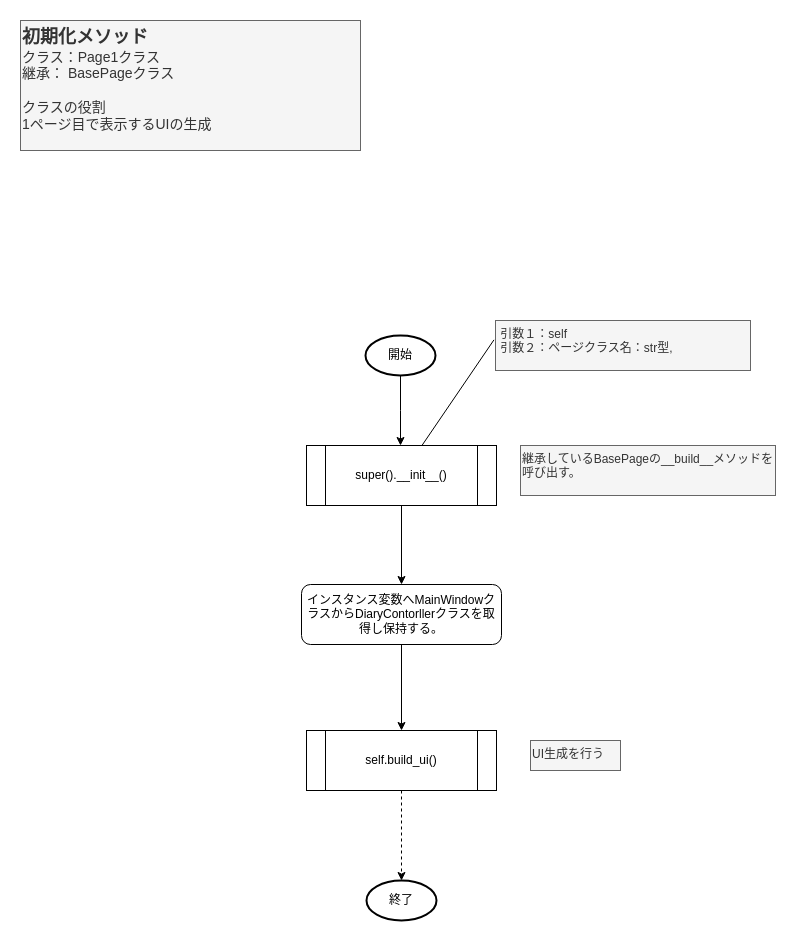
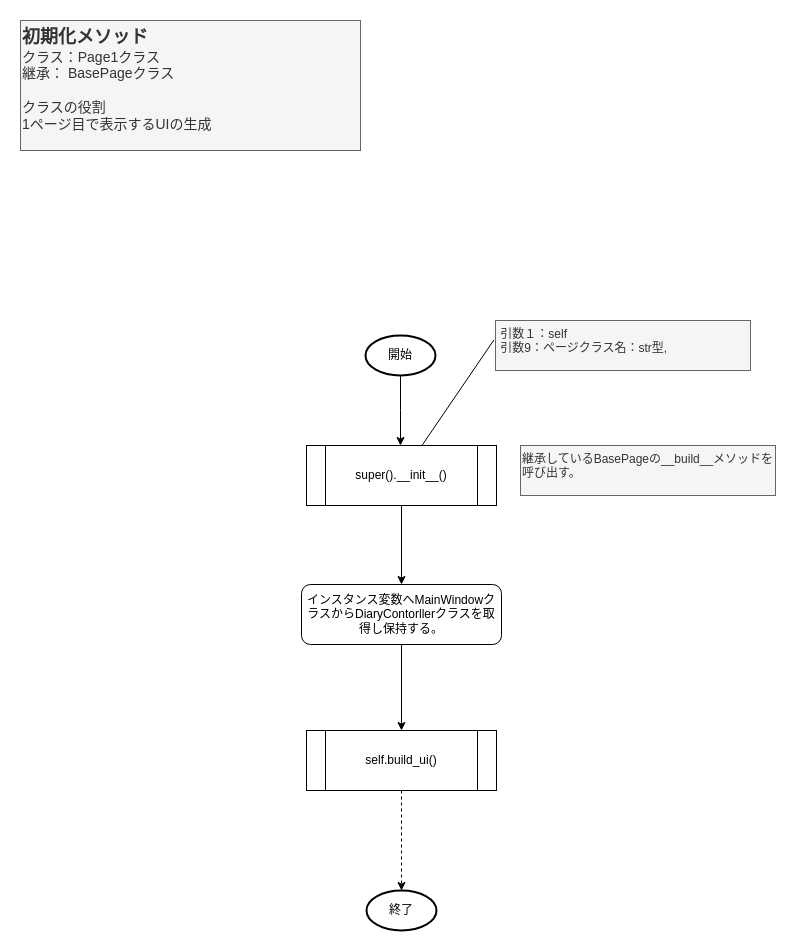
- <mxCell id="6" value="&amp;nbsp;引数１：self&lt;div&gt;&amp;nbsp;引数２：ページクラス名：str型&lt;span style=&quot;background-color: initial;&quot;&gt;,&lt;/span&gt;&lt;/div&gt;" style="text;html=1;align=left;verticalAlign=top;whiteSpace=wrap;rounded=0;fillColor=#f5f5f5;fontColor=#333333;strokeColor=#666666;" parent="1" vertex="1"><mxGeometry x="495" y="320" width="255" height="50" as="geometry" /></mxCell>
+ <mxCell id="6" value="&amp;nbsp;引数１：self&lt;div&gt;&amp;nbsp;引数9：ページクラス名：str型&lt;span style=&quot;background-color: initial;&quot;&gt;,&lt;/span&gt;&lt;/div&gt;" style="text;html=1;align=left;verticalAlign=top;whiteSpace=wrap;rounded=0;fillColor=#f5f5f5;fontColor=#333333;strokeColor=#666666;" parent="1" vertex="1"><mxGeometry x="495" y="320" width="255" height="50" as="geometry" /></mxCell>
- <mxCell id="15" value="UI生成を行う" style="text;html=1;align=left;verticalAlign=top;whiteSpace=wrap;rounded=0;fillColor=#f5f5f5;fontColor=#333333;strokeColor=#666666;" parent="1" vertex="1"><mxGeometry x="530" y="740" width="90" height="30" as="geometry" /></mxCell>
- <mxCell id="7" value="終了" style="strokeWidth=2;html=1;shape=mxgraph.flowchart.start_1;whiteSpace=wrap;" parent="1" vertex="1"><mxGeometry x="366" y="880" width="70" height="40" as="geometry" /></mxCell>
+ <mxCell id="7" value="終了" style="strokeWidth=2;html=1;shape=mxgraph.flowchart.start_1;whiteSpace=wrap;" parent="1" vertex="1"><mxGeometry x="366" y="890" width="70" height="40" as="geometry" /></mxCell>
